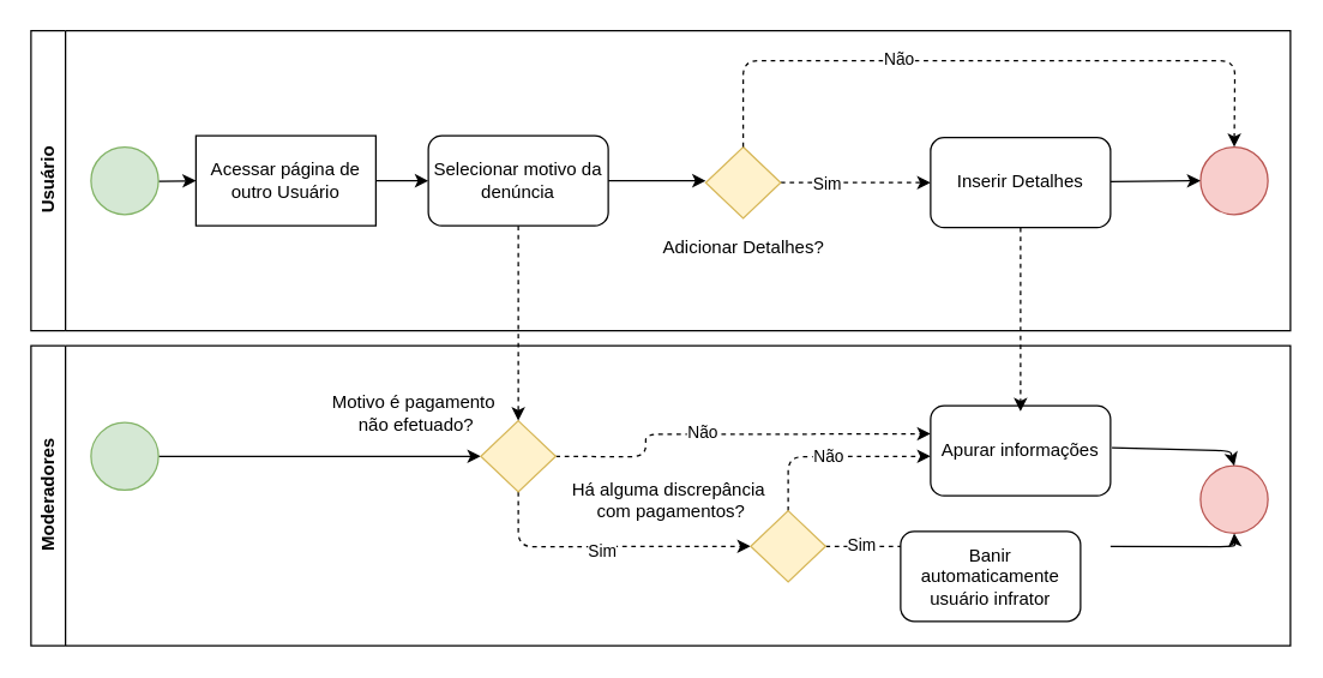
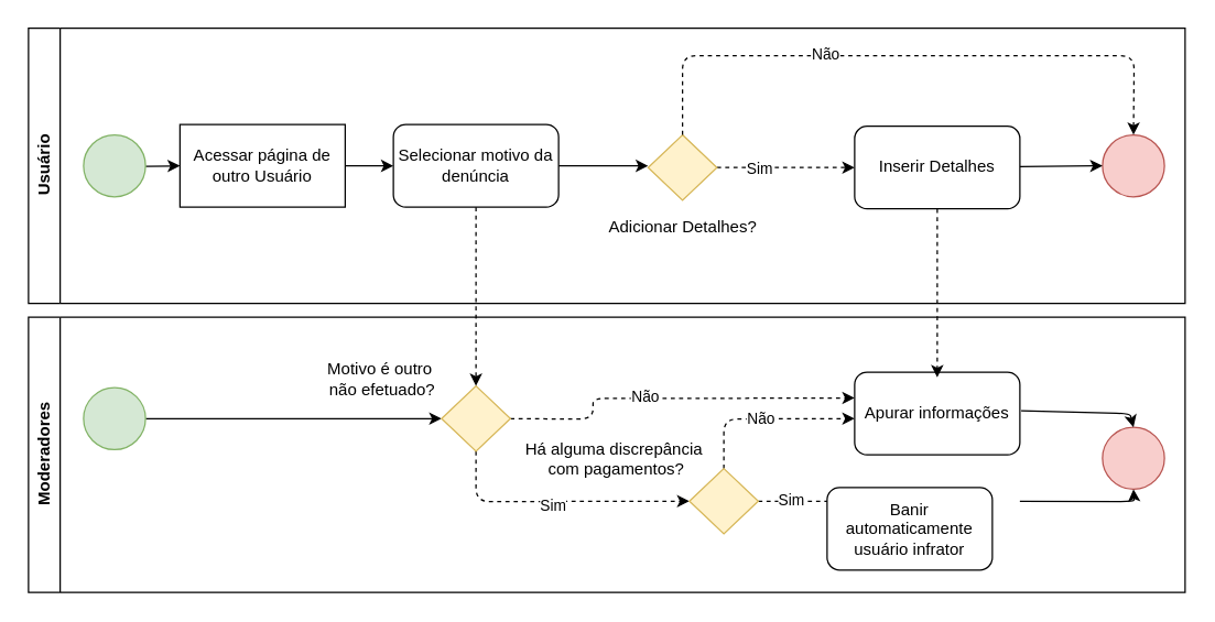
- <mxCell id="27" value="Motivo é pagamento&lt;br&gt;&amp;nbsp;não efetuado?" style="text;html=1;align=center;verticalAlign=middle;resizable=0;points=[];autosize=1;strokeColor=none;fillColor=none;" parent="18" vertex="1"><mxGeometry x="190" y="25" width="130" height="40" as="geometry" /></mxCell>
+ <mxCell id="27" value="Motivo é outro&lt;br&gt;&amp;nbsp;não efetuado?" style="text;html=1;align=center;verticalAlign=middle;resizable=0;points=[];autosize=1;strokeColor=none;fillColor=none;" parent="18" vertex="1"><mxGeometry x="190" y="25" width="130" height="40" as="geometry" /></mxCell>
